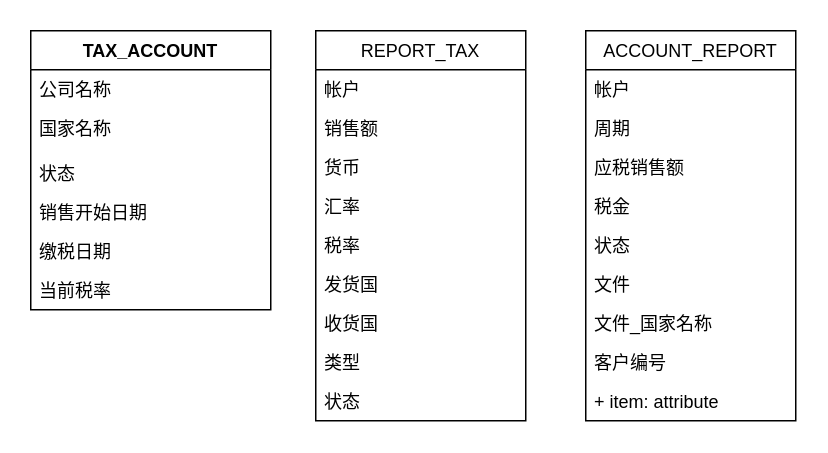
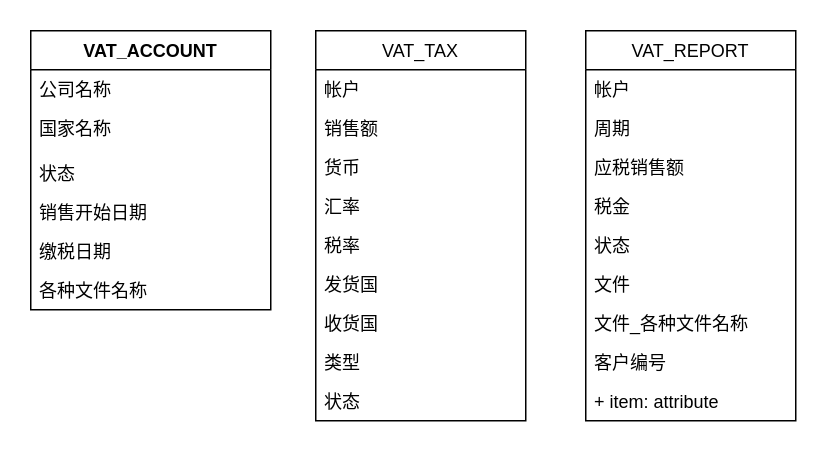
- <mxCell id="2" value="TAX_ACCOUNT" style="swimlane;fontStyle=1;align=center;verticalAlign=top;childLayout=stackLayout;horizontal=1;startSize=26;horizontalStack=0;resizeParent=1;resizeParentMax=0;resizeLast=0;collapsible=1;marginBottom=0;" vertex="1" parent="1"><mxGeometry x="20" y="20" width="160" height="186" as="geometry" /></mxCell>
+ <mxCell id="2" value="VAT_ACCOUNT" style="swimlane;fontStyle=1;align=center;verticalAlign=top;childLayout=stackLayout;horizontal=1;startSize=26;horizontalStack=0;resizeParent=1;resizeParentMax=0;resizeLast=0;collapsible=1;marginBottom=0;" vertex="1" parent="1"><mxGeometry x="20" y="20" width="160" height="186" as="geometry" /></mxCell>
- <mxCell id="9" value="REPORT_TAX" style="swimlane;fontStyle=0;childLayout=stackLayout;horizontal=1;startSize=26;fillColor=none;horizontalStack=0;resizeParent=1;resizeParentMax=0;resizeLast=0;collapsible=1;marginBottom=0;" vertex="1" parent="1"><mxGeometry x="210" y="20" width="140" height="260" as="geometry" /></mxCell>
+ <mxCell id="9" value="VAT_TAX" style="swimlane;fontStyle=0;childLayout=stackLayout;horizontal=1;startSize=26;fillColor=none;horizontalStack=0;resizeParent=1;resizeParentMax=0;resizeLast=0;collapsible=1;marginBottom=0;" vertex="1" parent="1"><mxGeometry x="210" y="20" width="140" height="260" as="geometry" /></mxCell>
- <mxCell id="19" value="ACCOUNT_REPORT" style="swimlane;fontStyle=0;childLayout=stackLayout;horizontal=1;startSize=26;fillColor=none;horizontalStack=0;resizeParent=1;resizeParentMax=0;resizeLast=0;collapsible=1;marginBottom=0;" vertex="1" parent="1"><mxGeometry x="390" y="20" width="140" height="260" as="geometry" /></mxCell>
+ <mxCell id="19" value="VAT_REPORT" style="swimlane;fontStyle=0;childLayout=stackLayout;horizontal=1;startSize=26;fillColor=none;horizontalStack=0;resizeParent=1;resizeParentMax=0;resizeLast=0;collapsible=1;marginBottom=0;" vertex="1" parent="1"><mxGeometry x="390" y="20" width="140" height="260" as="geometry" /></mxCell>
- <mxCell id="8" value="当前税率" style="text;strokeColor=none;fillColor=none;align=left;verticalAlign=top;spacingLeft=4;spacingRight=4;overflow=hidden;rotatable=0;points=[[0,0.5],[1,0.5]];portConstraint=eastwest;" vertex="1" parent="2"><mxGeometry y="160" width="160" height="26" as="geometry" /></mxCell>
+ <mxCell id="8" value="各种文件名称" style="text;strokeColor=none;fillColor=none;align=left;verticalAlign=top;spacingLeft=4;spacingRight=4;overflow=hidden;rotatable=0;points=[[0,0.5],[1,0.5]];portConstraint=eastwest;" vertex="1" parent="2"><mxGeometry y="160" width="160" height="26" as="geometry" /></mxCell>
- <mxCell id="26" value="文件_国家名称" style="text;strokeColor=none;fillColor=none;align=left;verticalAlign=top;spacingLeft=4;spacingRight=4;overflow=hidden;rotatable=0;points=[[0,0.5],[1,0.5]];portConstraint=eastwest;" vertex="1" parent="19"><mxGeometry y="182" width="140" height="26" as="geometry" /></mxCell>
+ <mxCell id="26" value="文件_各种文件名称" style="text;strokeColor=none;fillColor=none;align=left;verticalAlign=top;spacingLeft=4;spacingRight=4;overflow=hidden;rotatable=0;points=[[0,0.5],[1,0.5]];portConstraint=eastwest;" vertex="1" parent="19"><mxGeometry y="182" width="140" height="26" as="geometry" /></mxCell>
